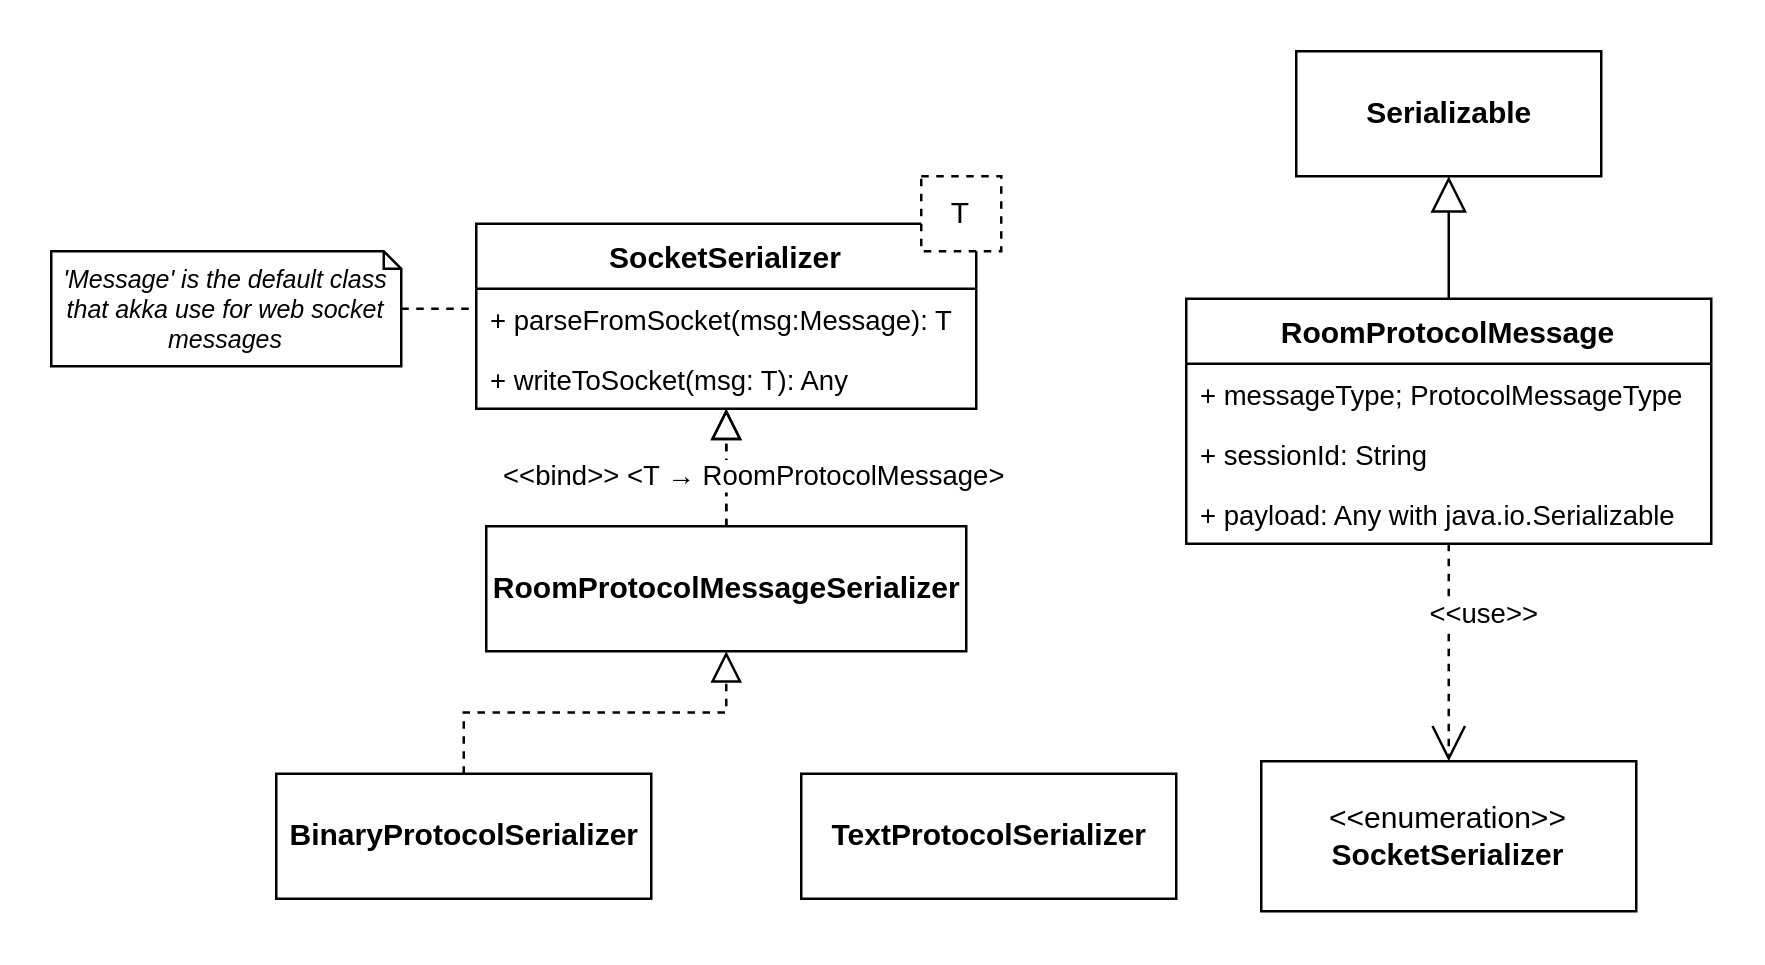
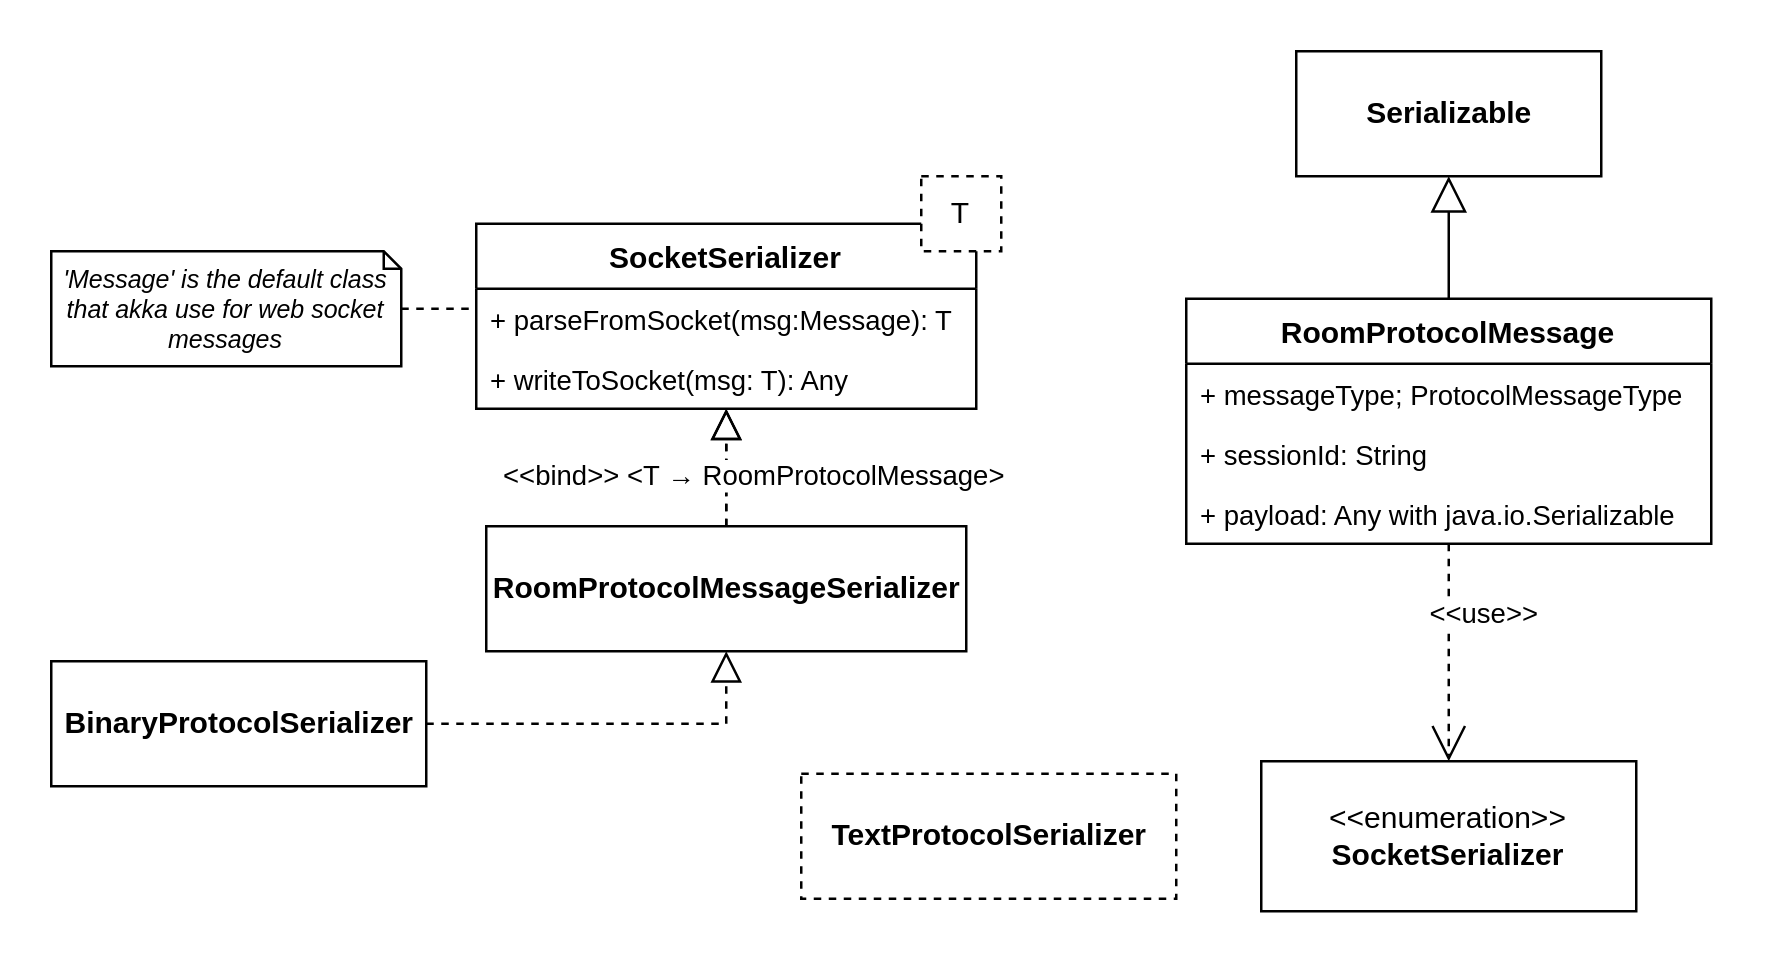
- <mxCell id="3" value="&lt;b&gt;BinaryProtocolSerializer&lt;/b&gt;" style="html=1;" vertex="1" parent="1"><mxGeometry x="110" y="309" width="150" height="50" as="geometry" /></mxCell>
+ <mxCell id="3" value="&lt;b&gt;BinaryProtocolSerializer&lt;/b&gt;" style="html=1;" vertex="1" parent="1"><mxGeometry x="20" y="264" width="150" height="50" as="geometry" /></mxCell>
- <mxCell id="9" value="&lt;b&gt;TextProtocolSerializer&lt;/b&gt;" style="html=1;" vertex="1" parent="1"><mxGeometry x="320" y="309" width="150" height="50" as="geometry" /></mxCell>
+ <mxCell id="9" value="&lt;b&gt;TextProtocolSerializer&lt;/b&gt;" style="html=1;dashed=1;" vertex="1" parent="1"><mxGeometry x="320" y="309" width="150" height="50" as="geometry" /></mxCell>
